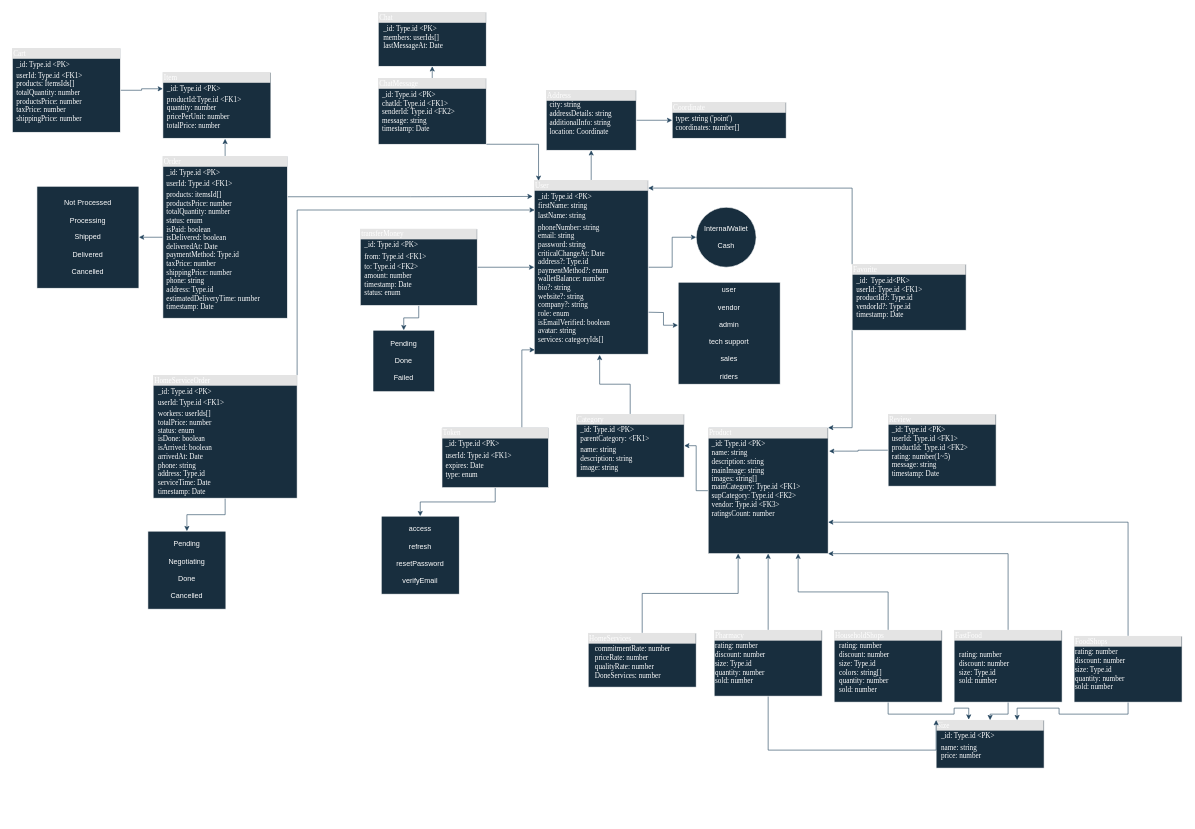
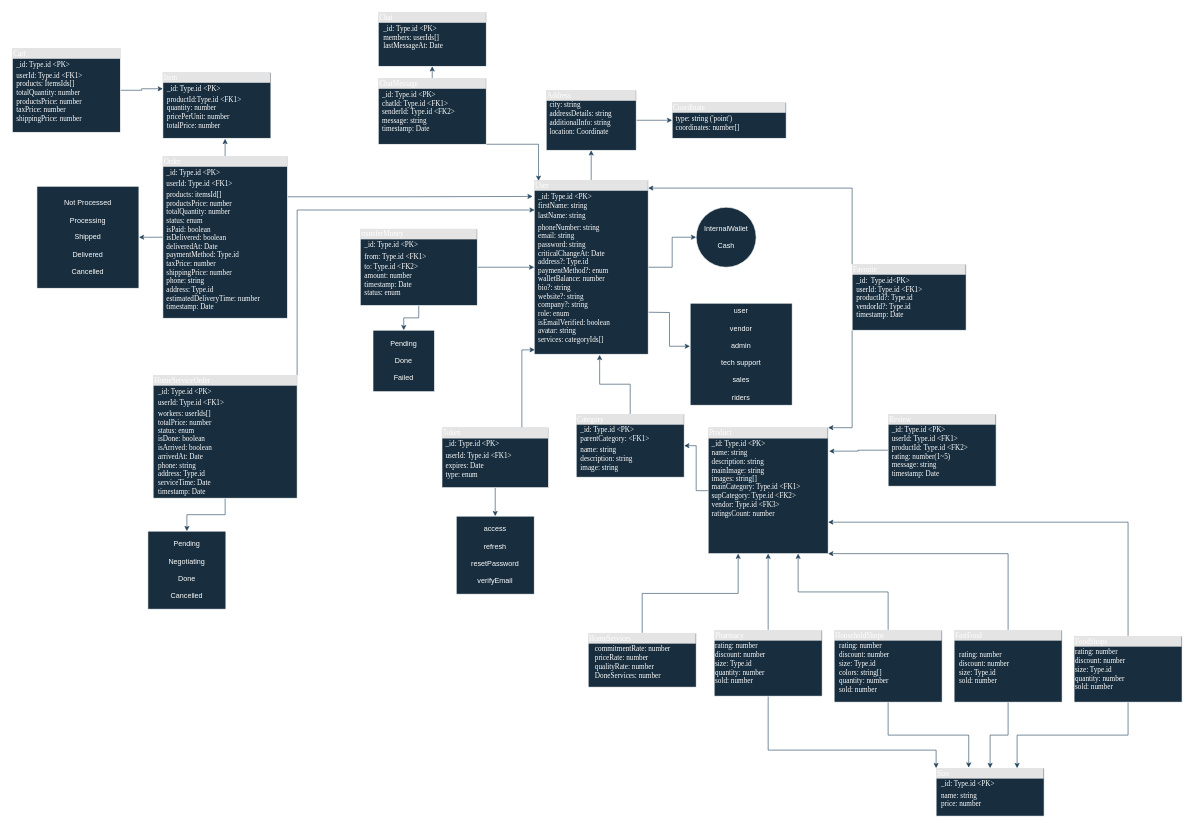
- <mxCell id="52" value="user&lt;br&gt;&lt;br&gt;vendor&lt;br&gt;&lt;br&gt;admin&lt;br&gt;&lt;br&gt;tech support&lt;br&gt;&lt;br&gt;sales&lt;br&gt;&amp;nbsp;&lt;br&gt;riders" style="whiteSpace=wrap;html=1;aspect=fixed;align=center;labelBackgroundColor=none;fillColor=#182E3E;strokeColor=#FFFFFF;fontColor=#FFFFFF;" vertex="1" parent="1"><mxGeometry x="1130" y="470" width="170" height="170" as="geometry" /></mxCell>
+ <mxCell id="52" value="user&lt;br&gt;&lt;br&gt;vendor&lt;br&gt;&lt;br&gt;admin&lt;br&gt;&lt;br&gt;tech support&lt;br&gt;&lt;br&gt;sales&lt;br&gt;&amp;nbsp;&lt;br&gt;riders" style="whiteSpace=wrap;html=1;aspect=fixed;align=center;labelBackgroundColor=none;fillColor=#182E3E;strokeColor=#FFFFFF;fontColor=#FFFFFF;" vertex="1" parent="1"><mxGeometry x="1150" y="505" width="170" height="170" as="geometry" /></mxCell>
- <mxCell id="53" value="access&lt;br&gt;&lt;br&gt;refresh&lt;br&gt;&lt;br&gt;resetPassword&lt;br&gt;&lt;br&gt;verifyEmail" style="whiteSpace=wrap;html=1;aspect=fixed;align=center;labelBackgroundColor=none;fillColor=#182E3E;strokeColor=#FFFFFF;fontColor=#FFFFFF;" vertex="1" parent="1"><mxGeometry x="635" y="860" width="130" height="130" as="geometry" /></mxCell>
+ <mxCell id="53" value="access&lt;br&gt;&lt;br&gt;refresh&lt;br&gt;&lt;br&gt;resetPassword&lt;br&gt;&lt;br&gt;verifyEmail" style="whiteSpace=wrap;html=1;aspect=fixed;align=center;labelBackgroundColor=none;fillColor=#182E3E;strokeColor=#FFFFFF;fontColor=#FFFFFF;" vertex="1" parent="1"><mxGeometry x="760" y="860" width="130" height="130" as="geometry" /></mxCell>
- <mxCell id="29" value="&lt;div data-darkreader-inline-bgcolor=&quot;&quot; data-darkreader-inline-bgimage=&quot;&quot; style=&quot;box-sizing: border-box; width: 100%; background: rgb(228, 228, 228); padding: 2px; --darkreader-inline-bgimage: initial; --darkreader-inline-bgcolor: #272b2c;&quot;&gt;Size&lt;/div&gt;&lt;table style=&quot;width: 100% ; font-size: 1em&quot; cellpadding=&quot;2&quot; cellspacing=&quot;0&quot;&gt;&lt;tbody&gt;&lt;tr&gt;&lt;td&gt;&lt;br&gt;&lt;/td&gt;&lt;td&gt;_id: Type.id &amp;lt;PK&amp;gt;&lt;br&gt;&lt;/td&gt;&lt;/tr&gt;&lt;tr&gt;&lt;td&gt;&lt;br&gt;&lt;/td&gt;&lt;td&gt;name: string&lt;br&gt;price: number&lt;/td&gt;&lt;td&gt;&lt;br&gt;&lt;/td&gt;&lt;td&gt;&lt;br&gt;&lt;/td&gt;&lt;td&gt;&lt;br&gt;&lt;/td&gt;&lt;/tr&gt;&lt;/tbody&gt;&lt;/table&gt;" style="verticalAlign=top;align=left;overflow=fill;html=1;rounded=0;shadow=0;comic=0;labelBackgroundColor=none;strokeWidth=1;fontFamily=Verdana;fontSize=12;fillColor=#182E3E;strokeColor=#FFFFFF;fontColor=#FFFFFF;" vertex="1" parent="1"><mxGeometry x="1560" y="1200" width="180" height="80" as="geometry" /></mxCell>
+ <mxCell id="29" value="&lt;div data-darkreader-inline-bgcolor=&quot;&quot; data-darkreader-inline-bgimage=&quot;&quot; style=&quot;box-sizing: border-box; width: 100%; background: rgb(228, 228, 228); padding: 2px; --darkreader-inline-bgimage: initial; --darkreader-inline-bgcolor: #272b2c;&quot;&gt;Size&lt;/div&gt;&lt;table style=&quot;width: 100% ; font-size: 1em&quot; cellpadding=&quot;2&quot; cellspacing=&quot;0&quot;&gt;&lt;tbody&gt;&lt;tr&gt;&lt;td&gt;&lt;br&gt;&lt;/td&gt;&lt;td&gt;_id: Type.id &amp;lt;PK&amp;gt;&lt;br&gt;&lt;/td&gt;&lt;/tr&gt;&lt;tr&gt;&lt;td&gt;&lt;br&gt;&lt;/td&gt;&lt;td&gt;name: string&lt;br&gt;price: number&lt;/td&gt;&lt;td&gt;&lt;br&gt;&lt;/td&gt;&lt;td&gt;&lt;br&gt;&lt;/td&gt;&lt;td&gt;&lt;br&gt;&lt;/td&gt;&lt;/tr&gt;&lt;/tbody&gt;&lt;/table&gt;" style="verticalAlign=top;align=left;overflow=fill;html=1;rounded=0;shadow=0;comic=0;labelBackgroundColor=none;strokeWidth=1;fontFamily=Verdana;fontSize=12;fillColor=#182E3E;strokeColor=#FFFFFF;fontColor=#FFFFFF;" vertex="1" parent="1"><mxGeometry x="1560" y="1280" width="180" height="80" as="geometry" /></mxCell>
